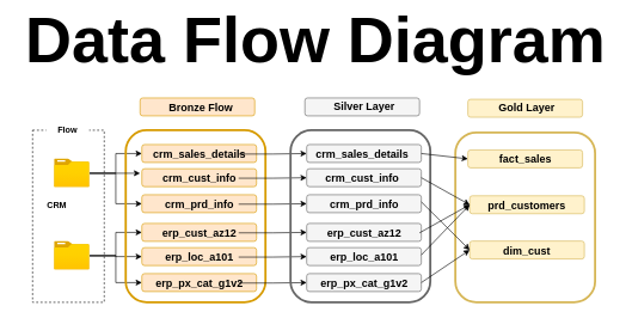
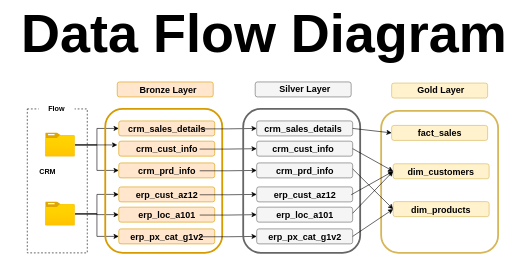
- <mxCell id="16" value="&lt;b&gt;&lt;font style=&quot;font-size: 15px;&quot;&gt;Bronze Flow&lt;/font&gt;&lt;/b&gt;" style="text;html=1;align=center;verticalAlign=middle;whiteSpace=wrap;rounded=1;" parent="1" vertex="1"><mxGeometry x="225" y="120.62" width="110" height="26.25" as="geometry" /></mxCell>
+ <mxCell id="16" value="&lt;b&gt;&lt;font style=&quot;font-size: 15px;&quot;&gt;Bronze Layer&lt;/font&gt;&lt;/b&gt;" style="text;html=1;align=center;verticalAlign=middle;whiteSpace=wrap;rounded=1;" parent="1" vertex="1"><mxGeometry x="225" y="120.62" width="110" height="26.25" as="geometry" /></mxCell>
- <mxCell id="62" value="&lt;font style=&quot;font-size: 15px;&quot;&gt;&lt;b&gt;prd_customers&lt;/b&gt;&lt;/font&gt;" style="text;html=1;align=center;verticalAlign=middle;whiteSpace=wrap;rounded=1;" vertex="1" parent="1"><mxGeometry x="680" y="258.31" width="110" height="26.25" as="geometry" /></mxCell>
+ <mxCell id="62" value="&lt;font style=&quot;font-size: 15px;&quot;&gt;&lt;b&gt;dim_customers&lt;/b&gt;&lt;/font&gt;" style="text;html=1;align=center;verticalAlign=middle;whiteSpace=wrap;rounded=1;" vertex="1" parent="1"><mxGeometry x="680" y="258.31" width="110" height="26.25" as="geometry" /></mxCell>
- <mxCell id="65" value="&lt;font style=&quot;font-size: 15px;&quot;&gt;&lt;b&gt;dim_cust&lt;/b&gt;&lt;/font&gt;" style="text;html=1;align=center;verticalAlign=middle;whiteSpace=wrap;rounded=1;" vertex="1" parent="1"><mxGeometry x="680" y="321.44" width="110" height="26.25" as="geometry" /></mxCell>
+ <mxCell id="65" value="&lt;font style=&quot;font-size: 15px;&quot;&gt;&lt;b&gt;dim_products&lt;/b&gt;&lt;/font&gt;" style="text;html=1;align=center;verticalAlign=middle;whiteSpace=wrap;rounded=1;" vertex="1" parent="1"><mxGeometry x="680" y="321.44" width="110" height="26.25" as="geometry" /></mxCell>
